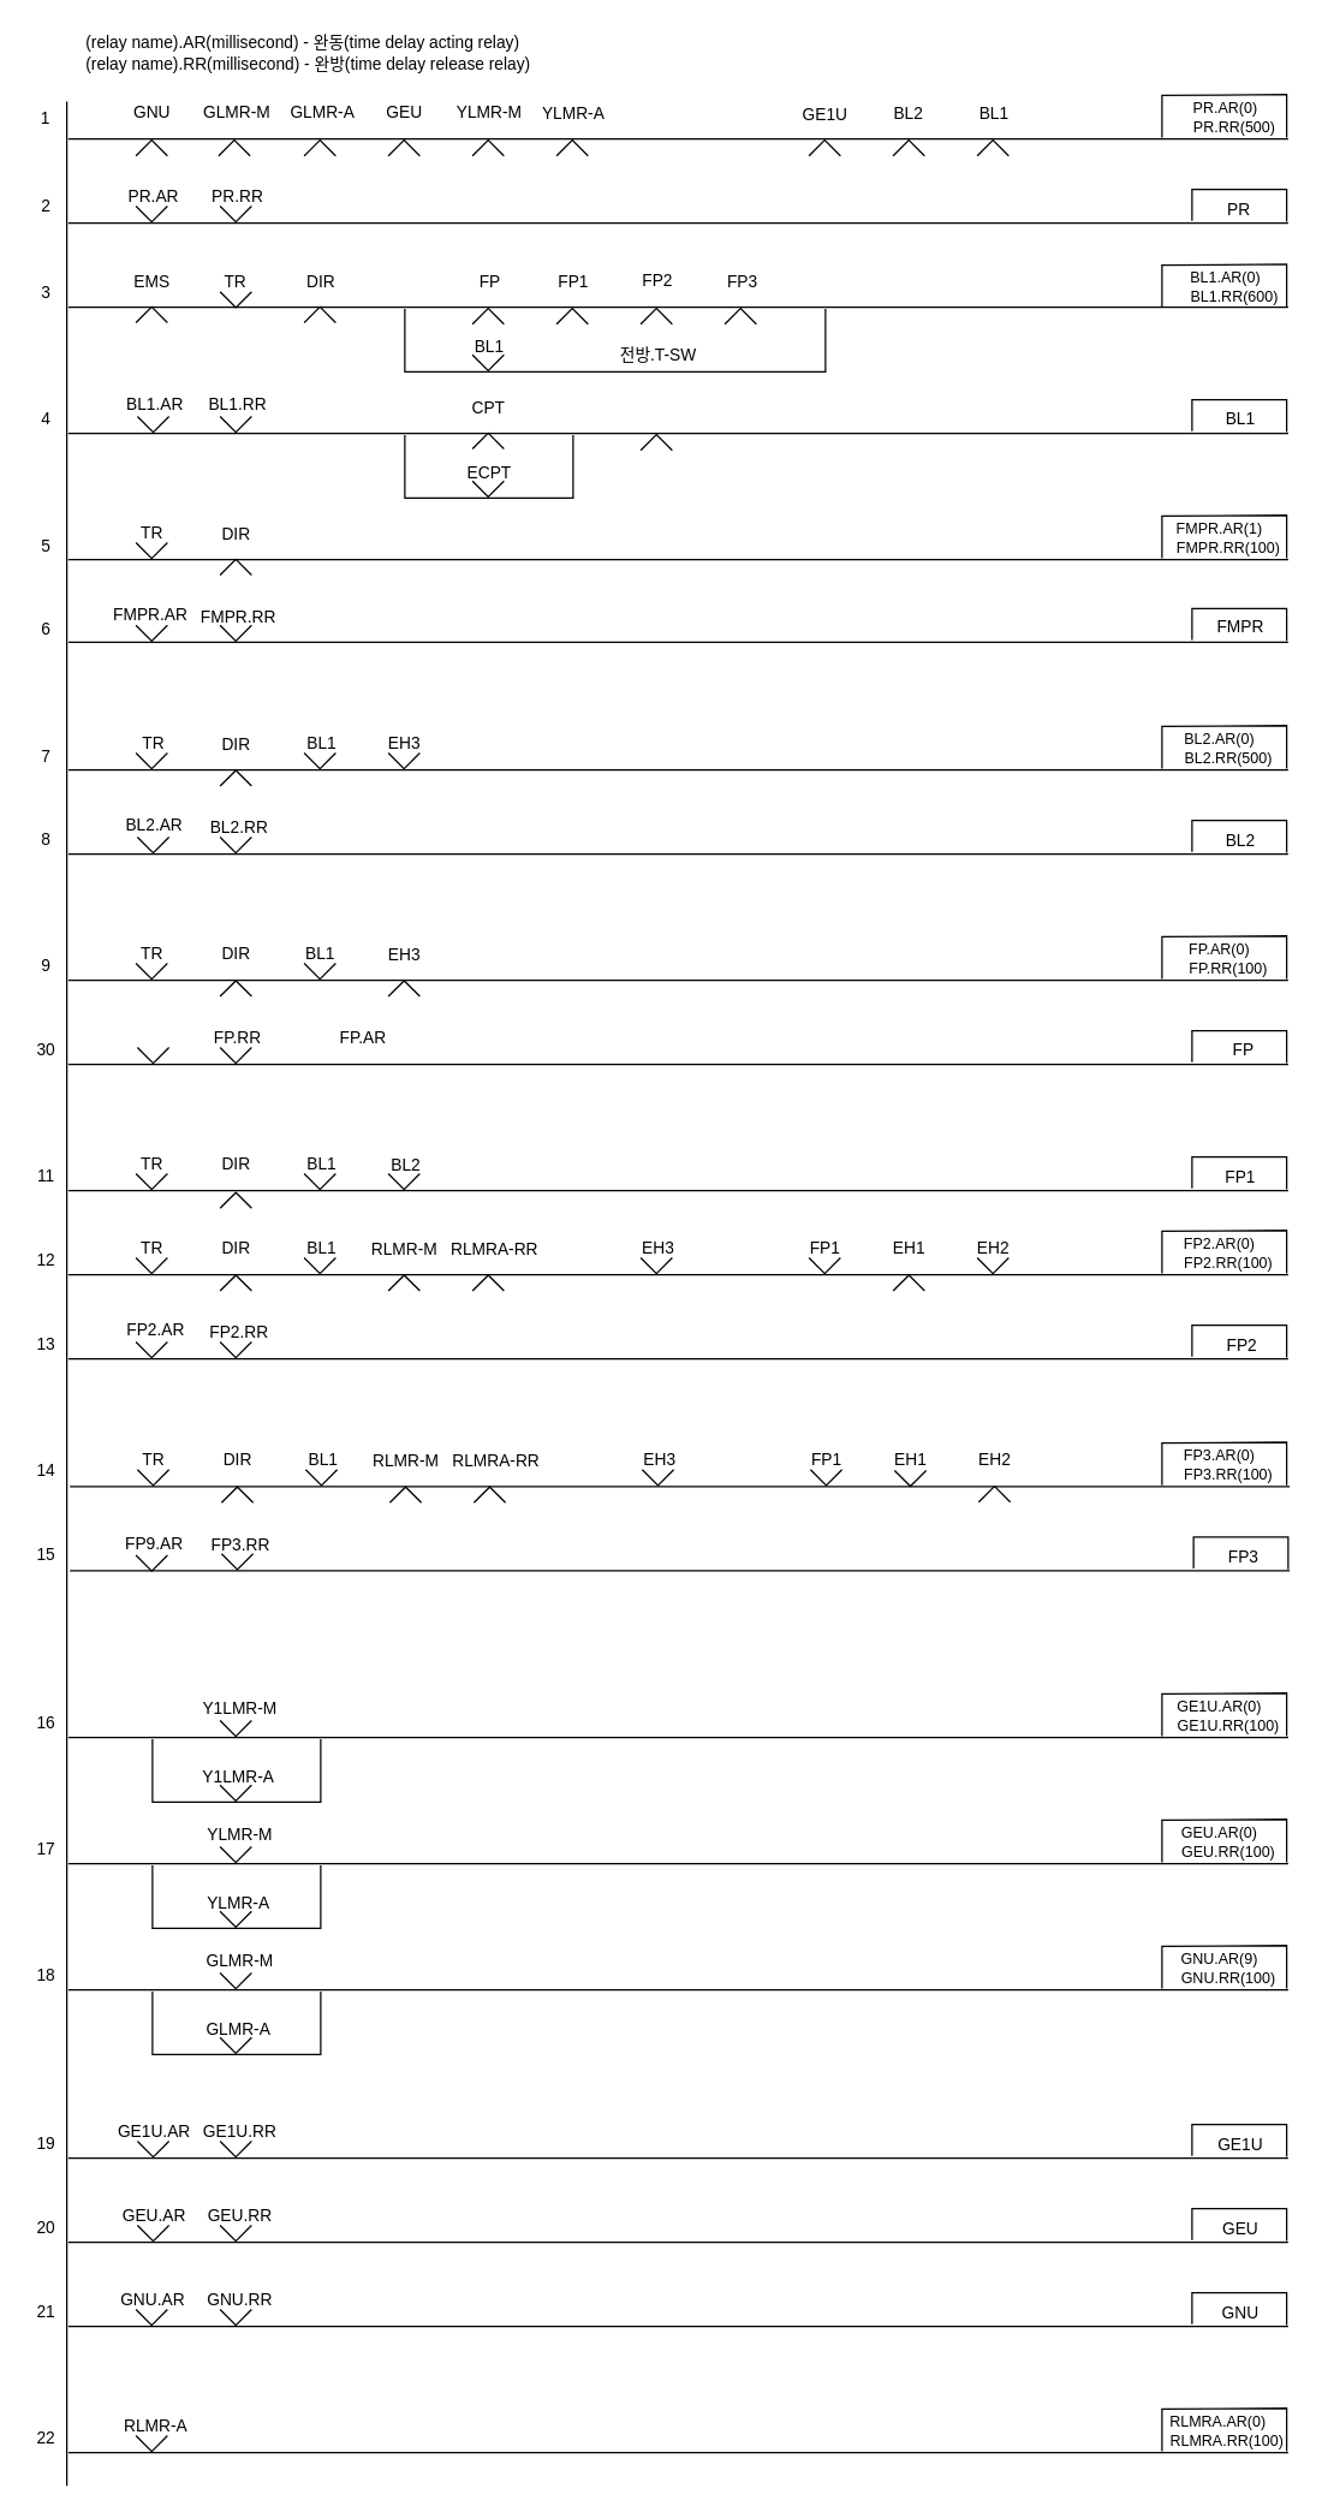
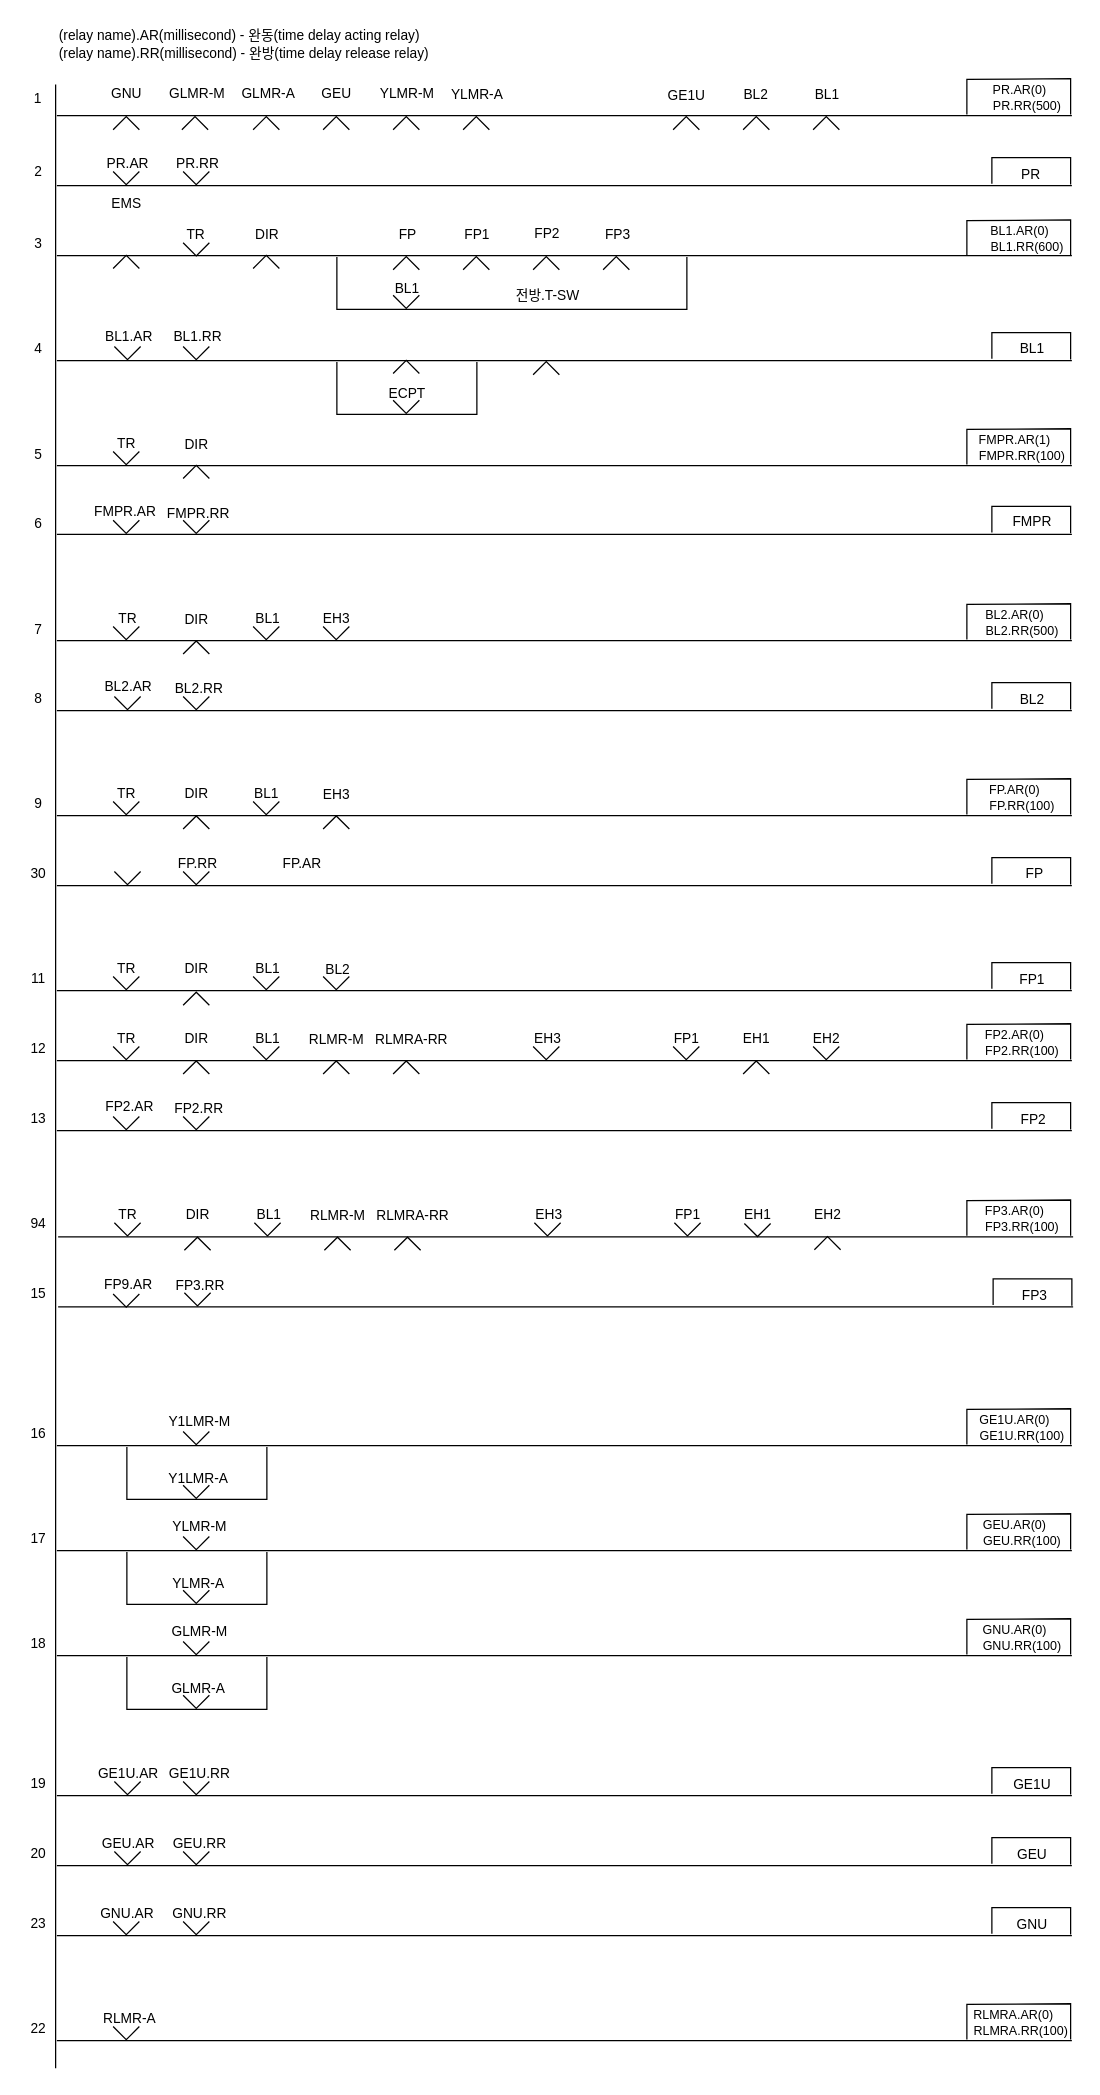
- <mxCell id="238" value="&lt;font style=&quot;&quot;&gt;&lt;span style=&quot;font-size: 11px;&quot;&gt;(relay name).AR(millisecond) - 완동(time delay acting relay)&lt;/span&gt;&lt;br&gt;&lt;span style=&quot;font-size: 11px;&quot;&gt;(relay name)&lt;/span&gt;&lt;span style=&quot;background-color: initial;&quot;&gt;&lt;span style=&quot;font-size: 11px;&quot;&gt;.RR(millisecond) - 완방(time delay release relay)&lt;/span&gt;&lt;/span&gt;&lt;/font&gt;" style="text;html=1;strokeColor=none;fillColor=none;align=left;verticalAlign=middle;whiteSpace=wrap;rounded=0;fontSize=10;" parent="1" vertex="1"><mxGeometry x="55" y="20" width="588" height="30" as="geometry" /></mxCell>
+ <mxCell id="238" value="&lt;font style=&quot;&quot;&gt;&lt;span style=&quot;font-size: 11px;&quot;&gt;(relay name).AR(millisecond) - 완동(time delay acting relay)&lt;/span&gt;&lt;br&gt;&lt;span style=&quot;font-size: 11px;&quot;&gt;(relay name)&lt;/span&gt;&lt;span style=&quot;background-color: initial;&quot;&gt;&lt;span style=&quot;font-size: 11px;&quot;&gt;.RR(millisecond) - 완방(time delay release relay)&lt;/span&gt;&lt;/span&gt;&lt;/font&gt;" style="text;html=1;strokeColor=none;fillColor=none;align=left;verticalAlign=middle;whiteSpace=wrap;rounded=0;fontSize=10;" parent="1" vertex="1"><mxGeometry x="45" y="20" width="588" height="30" as="geometry" /></mxCell>
- <mxCell id="15" value="EMS" style="text;html=1;strokeColor=none;fillColor=none;align=center;verticalAlign=middle;whiteSpace=wrap;rounded=0;fontFamily=Helvetica;fontSize=11;fontColor=default;" parent="1" vertex="1"><mxGeometry x="81" y="180" width="40" height="13" as="geometry" /></mxCell>
+ <mxCell id="15" value="EMS" style="text;html=1;strokeColor=none;fillColor=none;align=center;verticalAlign=middle;whiteSpace=wrap;rounded=0;fontFamily=Helvetica;fontSize=11;fontColor=default;" parent="1" vertex="1"><mxGeometry x="81" y="155" width="40" height="13" as="geometry" /></mxCell>
- <mxCell id="26" value="CPT" style="text;html=1;strokeColor=none;fillColor=none;align=center;verticalAlign=middle;whiteSpace=wrap;rounded=0;fontFamily=Helvetica;fontSize=11;fontColor=default;" parent="1" vertex="1"><mxGeometry x="305" y="264" width="40" height="14" as="geometry" /></mxCell>
- <mxCell id="221" value="14" style="text;html=1;strokeColor=none;fillColor=none;align=center;verticalAlign=middle;whiteSpace=wrap;rounded=0;fontFamily=Helvetica;fontSize=11;fontColor=default;" parent="1" vertex="1"><mxGeometry x="20" y="970" width="21" height="16" as="geometry" /></mxCell>
+ <mxCell id="221" value="94" style="text;html=1;strokeColor=none;fillColor=none;align=center;verticalAlign=middle;whiteSpace=wrap;rounded=0;fontFamily=Helvetica;fontSize=11;fontColor=default;" parent="1" vertex="1"><mxGeometry x="20" y="970" width="21" height="16" as="geometry" /></mxCell>
- <mxCell id="260" value="&lt;font style=&quot;font-size: 10px;&quot;&gt;GNU.AR(9)&lt;/font&gt;" style="text;html=1;strokeColor=none;fillColor=none;align=center;verticalAlign=middle;whiteSpace=wrap;rounded=0;fontFamily=Helvetica;fontSize=11;fontColor=default;" parent="1" vertex="1"><mxGeometry x="788" y="1297" width="47" height="12" as="geometry" /></mxCell>
+ <mxCell id="260" value="&lt;font style=&quot;font-size: 10px;&quot;&gt;GNU.AR(0)&lt;/font&gt;" style="text;html=1;strokeColor=none;fillColor=none;align=center;verticalAlign=middle;whiteSpace=wrap;rounded=0;fontFamily=Helvetica;fontSize=11;fontColor=default;" parent="1" vertex="1"><mxGeometry x="788" y="1297" width="47" height="12" as="geometry" /></mxCell>
- <mxCell id="228" value="21" style="text;html=1;strokeColor=none;fillColor=none;align=center;verticalAlign=middle;whiteSpace=wrap;rounded=0;fontFamily=Helvetica;fontSize=11;fontColor=default;" parent="1" vertex="1"><mxGeometry x="20" y="1530" width="21" height="16" as="geometry" /></mxCell>
+ <mxCell id="228" value="23" style="text;html=1;strokeColor=none;fillColor=none;align=center;verticalAlign=middle;whiteSpace=wrap;rounded=0;fontFamily=Helvetica;fontSize=11;fontColor=default;" parent="1" vertex="1"><mxGeometry x="20" y="1530" width="21" height="16" as="geometry" /></mxCell>
